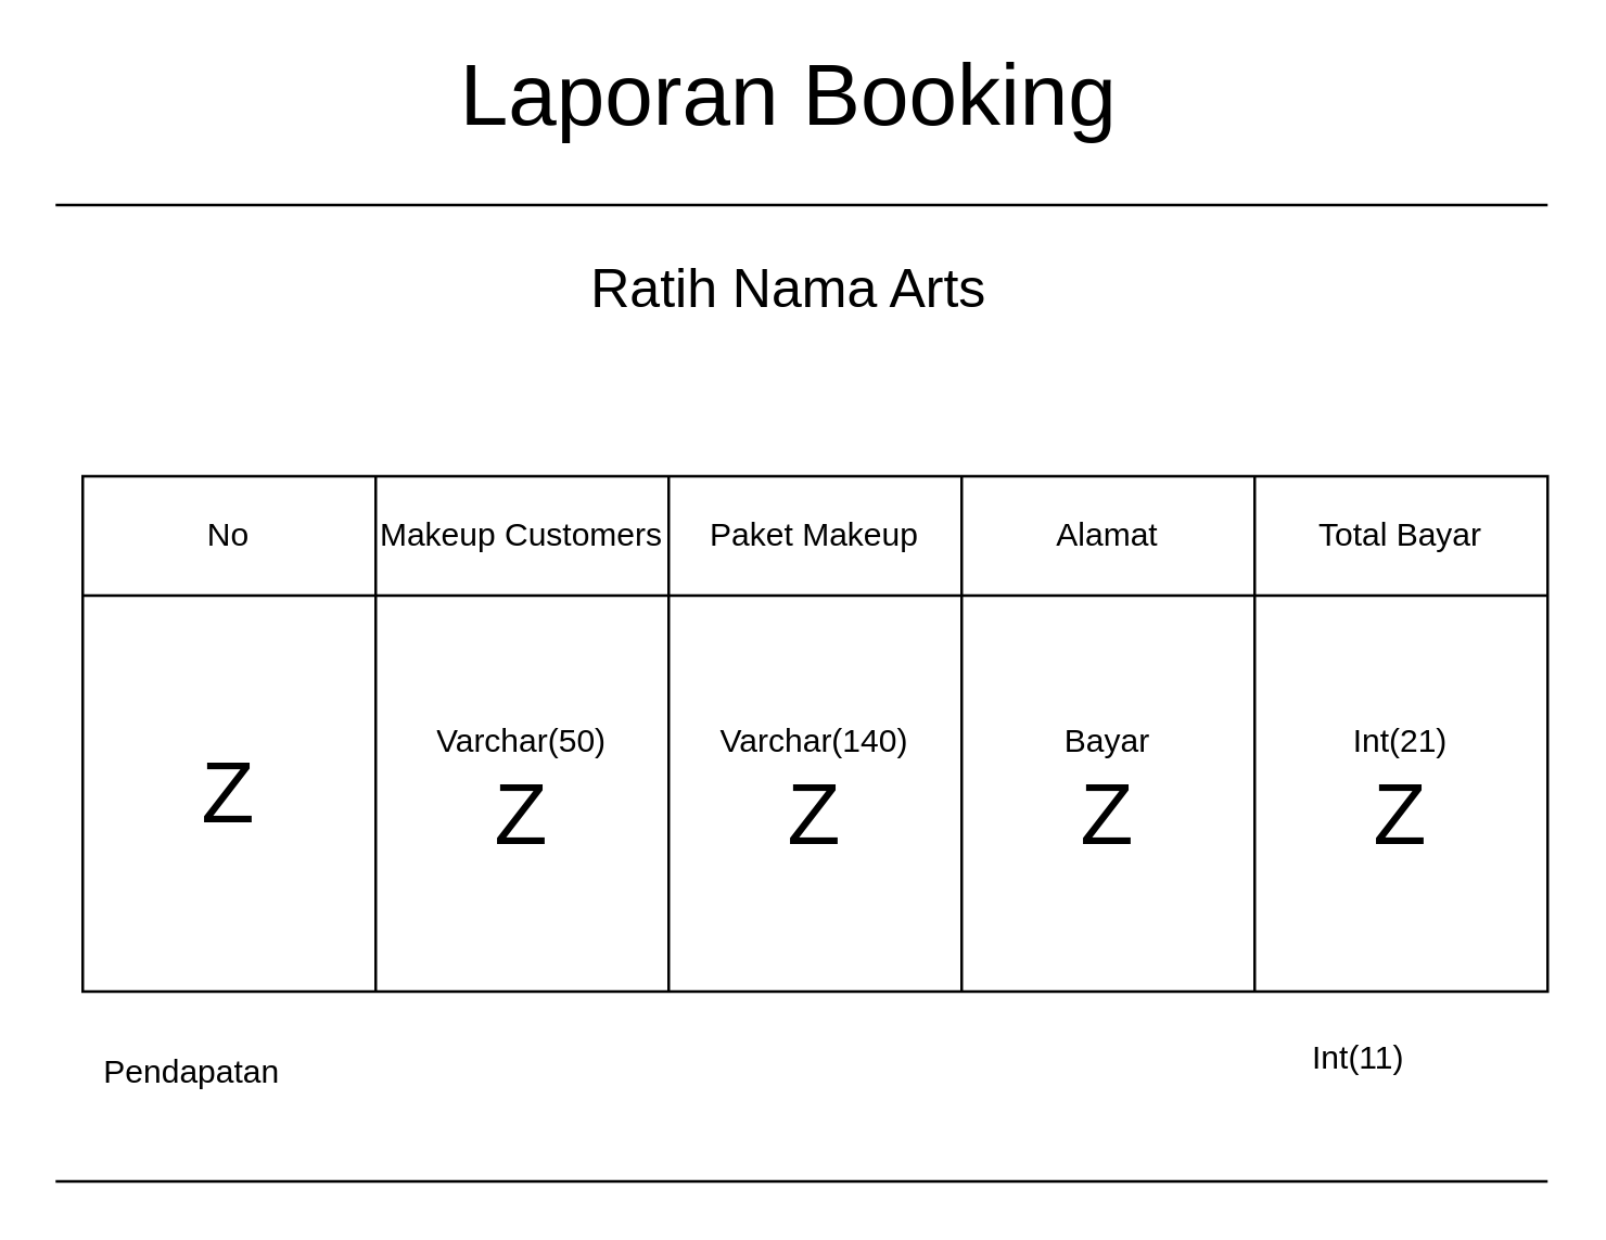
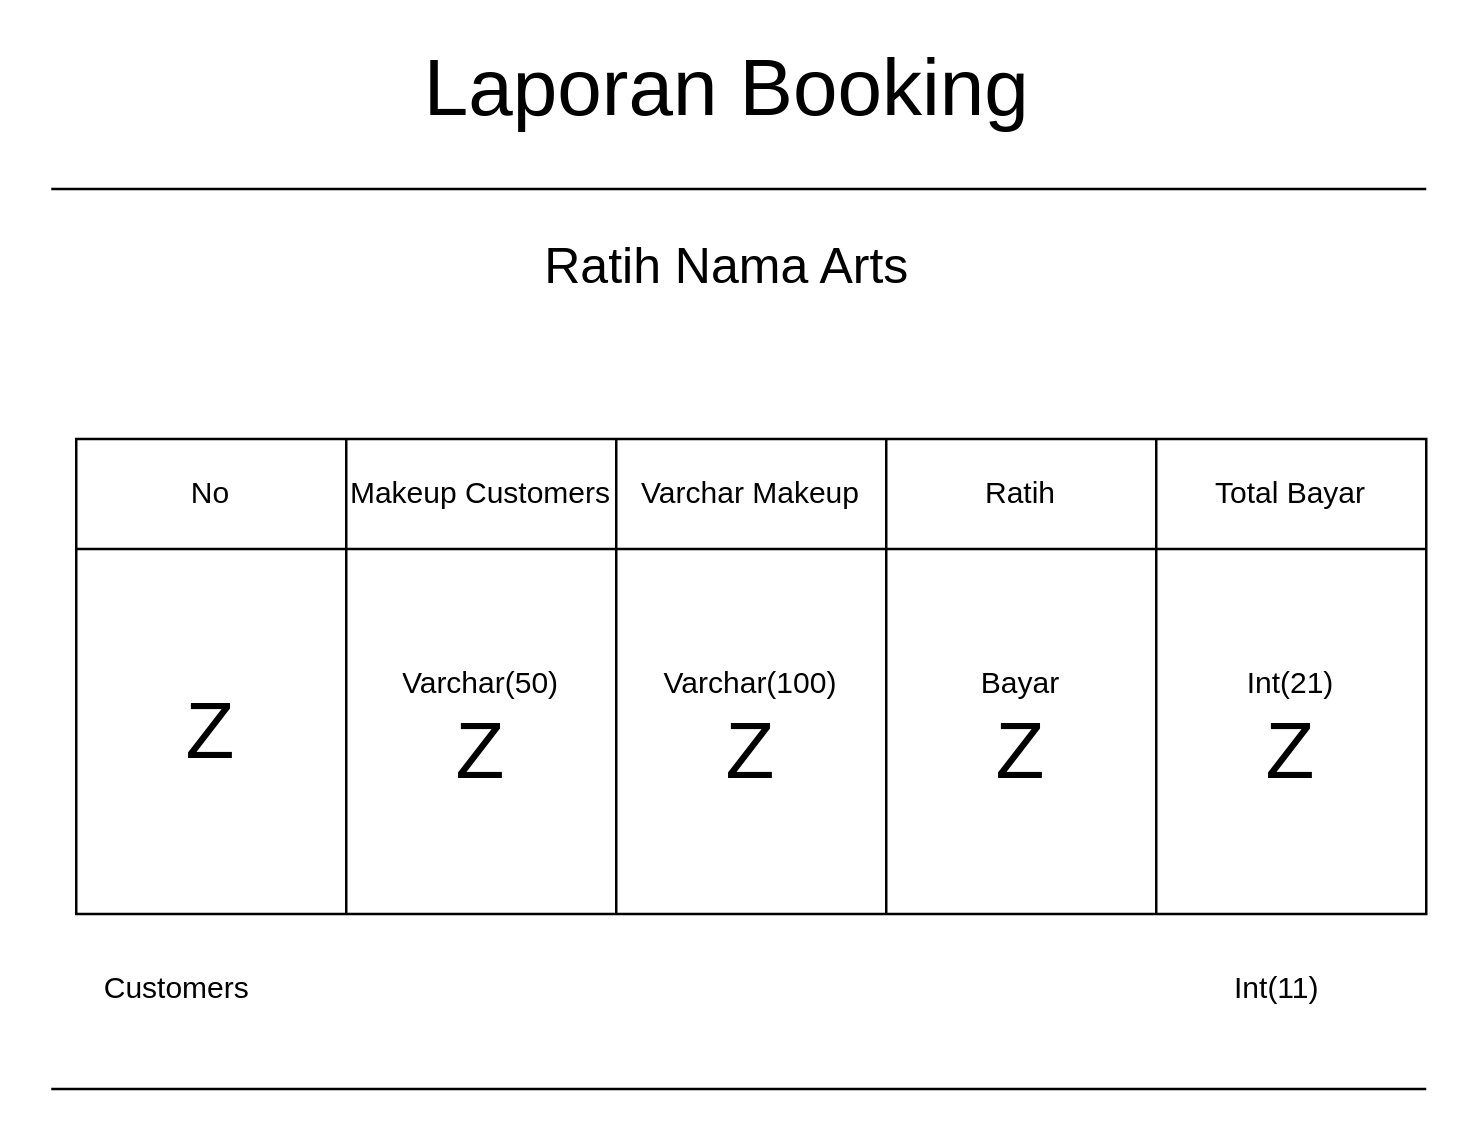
- <mxCell id="9" value="Paket Makeup" style="shape=partialRectangle;html=1;whiteSpace=wrap;connectable=0;fillColor=none;top=0;left=0;bottom=0;right=0;overflow=hidden;" vertex="1" parent="6"><mxGeometry x="216" width="108" height="44" as="geometry" /></mxCell>
+ <mxCell id="9" value="Varchar Makeup" style="shape=partialRectangle;html=1;whiteSpace=wrap;connectable=0;fillColor=none;top=0;left=0;bottom=0;right=0;overflow=hidden;" vertex="1" parent="6"><mxGeometry x="216" width="108" height="44" as="geometry" /></mxCell>
- <mxCell id="10" value="Alamat" style="shape=partialRectangle;html=1;whiteSpace=wrap;connectable=0;fillColor=none;top=0;left=0;bottom=0;right=0;overflow=hidden;" vertex="1" parent="6"><mxGeometry x="324" width="108" height="44" as="geometry" /></mxCell>
+ <mxCell id="10" value="Ratih" style="shape=partialRectangle;html=1;whiteSpace=wrap;connectable=0;fillColor=none;top=0;left=0;bottom=0;right=0;overflow=hidden;" vertex="1" parent="6"><mxGeometry x="324" width="108" height="44" as="geometry" /></mxCell>
- <mxCell id="15" value="&lt;div&gt;Varchar(140)&lt;/div&gt;&lt;div&gt;&lt;font style=&quot;font-size: 32px&quot;&gt;Z&lt;/font&gt;&lt;br&gt;&lt;/div&gt;" style="shape=partialRectangle;html=1;whiteSpace=wrap;connectable=0;fillColor=none;top=0;left=0;bottom=0;right=0;overflow=hidden;" vertex="1" parent="12"><mxGeometry x="216" width="108" height="146" as="geometry" /></mxCell>
+ <mxCell id="15" value="&lt;div&gt;Varchar(100)&lt;/div&gt;&lt;div&gt;&lt;font style=&quot;font-size: 32px&quot;&gt;Z&lt;/font&gt;&lt;br&gt;&lt;/div&gt;" style="shape=partialRectangle;html=1;whiteSpace=wrap;connectable=0;fillColor=none;top=0;left=0;bottom=0;right=0;overflow=hidden;" vertex="1" parent="12"><mxGeometry x="216" width="108" height="146" as="geometry" /></mxCell>
- <mxCell id="19" value="Int(11)" style="text;html=1;align=center;verticalAlign=middle;resizable=0;points=[];autosize=1;" vertex="1" parent="1"><mxGeometry x="475" y="380" width="50" height="20" as="geometry" /></mxCell>
+ <mxCell id="19" value="Int(11)" style="text;html=1;align=center;verticalAlign=middle;resizable=0;points=[];autosize=1;" vertex="1" parent="1"><mxGeometry x="485" y="385" width="50" height="20" as="geometry" /></mxCell>
- <mxCell id="18" value="Pendapatan" style="text;html=1;align=center;verticalAlign=middle;resizable=0;points=[];autosize=1;" vertex="1" parent="1"><mxGeometry x="30" y="385" width="80" height="20" as="geometry" /></mxCell>
+ <mxCell id="18" value="Customers" style="text;html=1;align=center;verticalAlign=middle;resizable=0;points=[];autosize=1;" vertex="1" parent="1"><mxGeometry x="30" y="385" width="80" height="20" as="geometry" /></mxCell>
